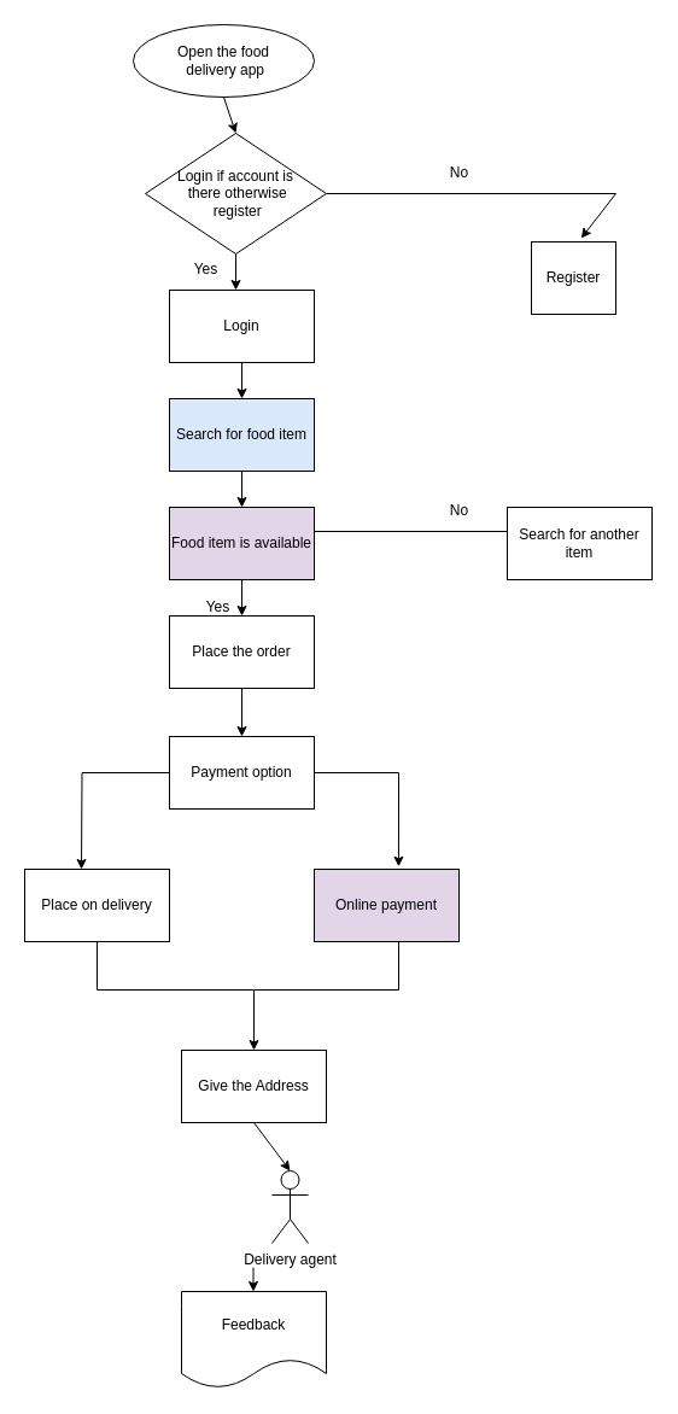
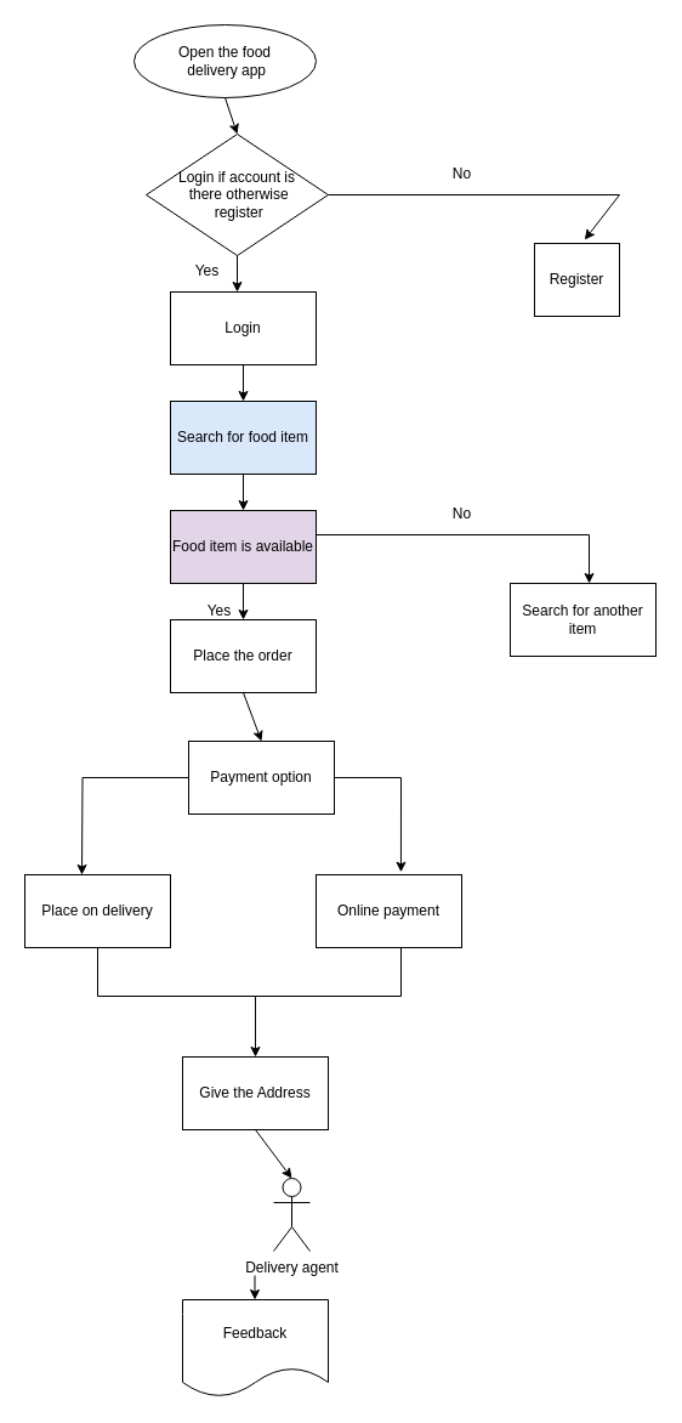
- <mxCell id="18" value="Search for another item" style="rounded=0;whiteSpace=wrap;html=1;" vertex="1" parent="1"><mxGeometry x="420" y="420" width="120" height="60" as="geometry" /></mxCell>
+ <mxCell id="18" value="Search for another item" style="rounded=0;whiteSpace=wrap;html=1;" vertex="1" parent="1"><mxGeometry x="420" y="480" width="120" height="60" as="geometry" /></mxCell>
- <mxCell id="15" value="Payment option" style="rounded=0;whiteSpace=wrap;html=1;" vertex="1" parent="1"><mxGeometry x="140" y="610" width="120" height="60" as="geometry" /></mxCell>
+ <mxCell id="15" value="Payment option" style="rounded=0;whiteSpace=wrap;html=1;" vertex="1" parent="1"><mxGeometry x="155" y="610" width="120" height="60" as="geometry" /></mxCell>
- <mxCell id="17" value="Online payment" style="rounded=0;whiteSpace=wrap;html=1;fillColor=#e1d5e7;" vertex="1" parent="1"><mxGeometry x="260" y="720" width="120" height="60" as="geometry" /></mxCell>
+ <mxCell id="17" value="Online payment" style="rounded=0;whiteSpace=wrap;html=1;" vertex="1" parent="1"><mxGeometry x="260" y="720" width="120" height="60" as="geometry" /></mxCell>
